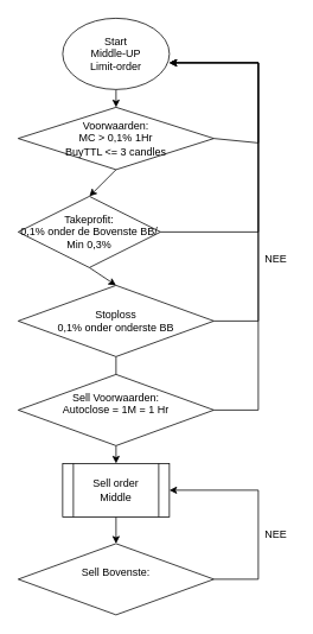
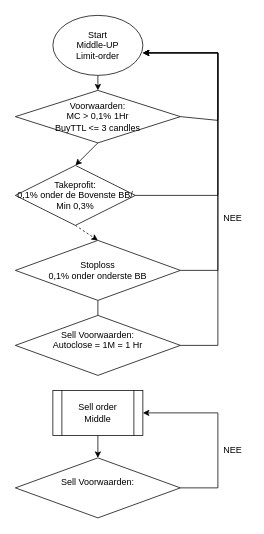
- <mxCell id="4" style="edgeStyle=none;rounded=0;orthogonalLoop=1;jettySize=auto;html=1;exitX=0.5;exitY=1;exitDx=0;exitDy=0;entryX=0.5;entryY=0;entryDx=0;entryDy=0;" edge="1" parent="1" source="6" target="9"><mxGeometry relative="1" as="geometry" /></mxCell>
+ <mxCell id="4" style="edgeStyle=none;rounded=0;orthogonalLoop=1;jettySize=auto;html=1;exitX=0.5;exitY=1;exitDx=0;exitDy=0;entryX=0.5;entryY=0;entryDx=0;entryDy=0;dashed=1;" edge="1" parent="1" source="6" target="9"><mxGeometry relative="1" as="geometry" /></mxCell>
- <mxCell id="14" style="edgeStyle=none;rounded=0;orthogonalLoop=1;jettySize=auto;html=1;exitX=0.5;exitY=1;exitDx=0;exitDy=0;" edge="1" parent="1" source="15" target="17"><mxGeometry relative="1" as="geometry" /></mxCell>
- <mxCell id="19" value="&lt;div&gt;Sell Bovenste:&lt;/div&gt;&lt;div&gt;&lt;br&gt;&lt;/div&gt;" style="rhombus;whiteSpace=wrap;html=1;" vertex="1" parent="1"><mxGeometry y="610" width="220" height="80" as="geometry" x="20" /></mxCell>
+ <mxCell id="19" value="&lt;div&gt;Sell Voorwaarden:&lt;/div&gt;&lt;div&gt;&lt;br&gt;&lt;/div&gt;" style="rhombus;whiteSpace=wrap;html=1;" vertex="1" parent="1"><mxGeometry y="610" width="220" height="80" as="geometry" x="20" /></mxCell>
